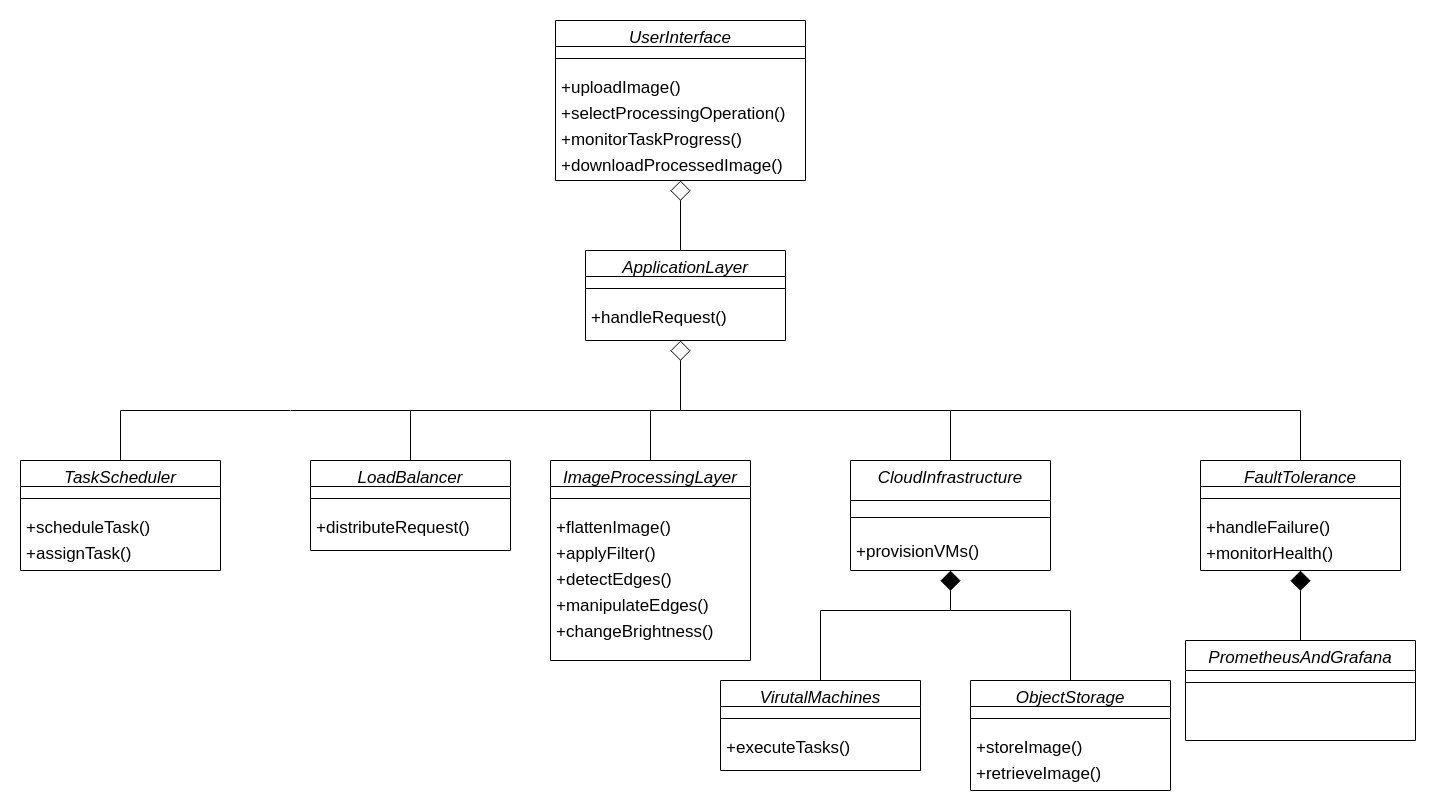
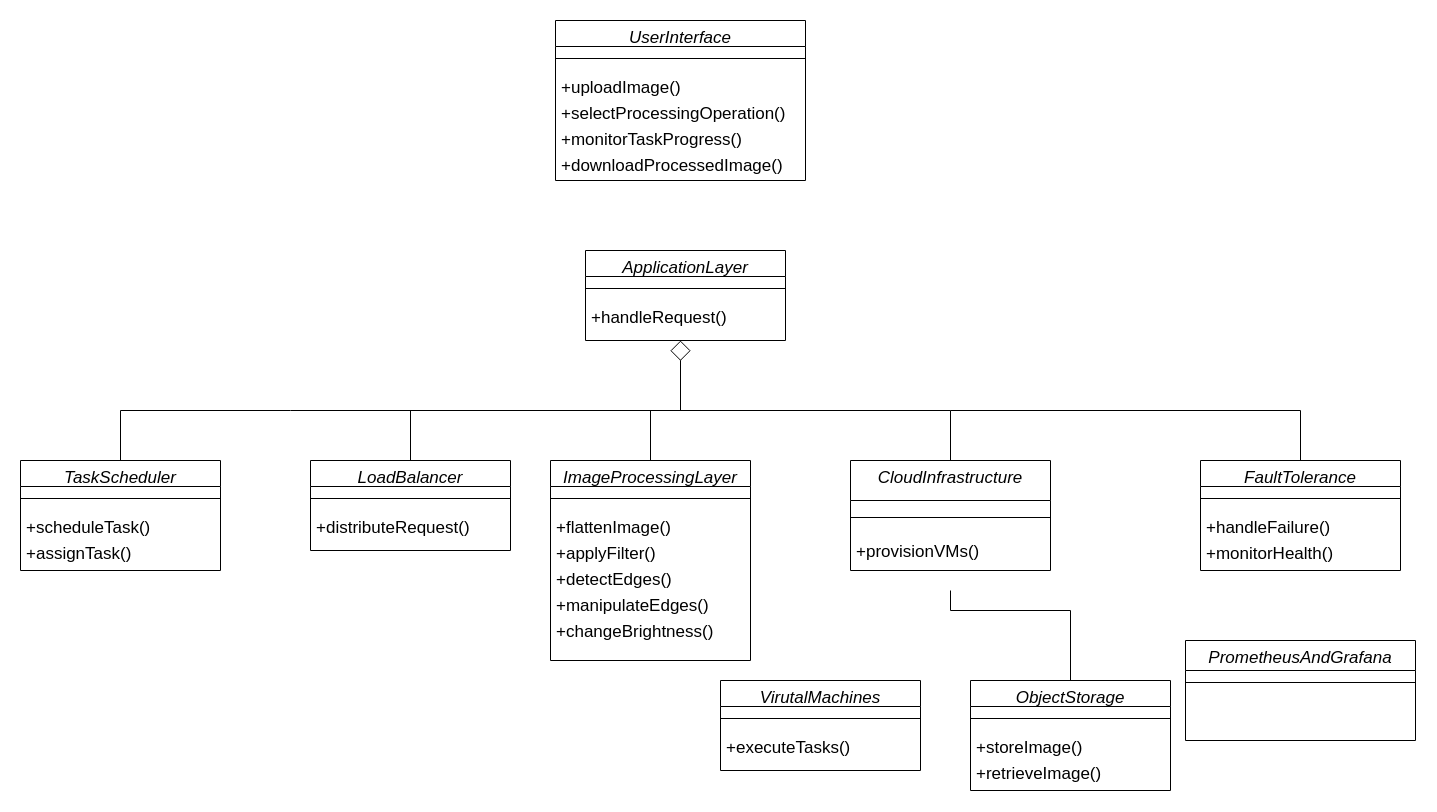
- <mxCell id="8" style="edgeStyle=orthogonalEdgeStyle;rounded=0;orthogonalLoop=1;jettySize=auto;html=1;exitX=0.5;exitY=0;exitDx=0;exitDy=0;entryX=0.5;entryY=1;entryDx=0;entryDy=0;endArrow=diamond;endFill=0;endSize=18;fontSize=17;" edge="1" parent="1" source="9" target="2"><mxGeometry relative="1" as="geometry"><Array as="points"><mxPoint x="680" y="250" /></Array></mxGeometry></mxCell>
- <mxCell id="33" style="edgeStyle=orthogonalEdgeStyle;rounded=0;orthogonalLoop=1;jettySize=auto;html=1;exitX=0.5;exitY=0;exitDx=0;exitDy=0;entryX=0.5;entryY=1;entryDx=0;entryDy=0;endArrow=diamond;endFill=1;endSize=18;fontSize=17;" edge="1" parent="1" source="34" target="30"><mxGeometry relative="1" as="geometry"><Array as="points"><mxPoint x="820" y="610" /><mxPoint x="950" y="610" /></Array></mxGeometry></mxCell>
- <mxCell id="47" style="edgeStyle=orthogonalEdgeStyle;rounded=0;orthogonalLoop=1;jettySize=auto;html=1;exitX=0.5;exitY=0;exitDx=0;exitDy=0;entryX=0.5;entryY=1;entryDx=0;entryDy=0;endArrow=diamond;endFill=1;endSize=18;fontSize=17;" edge="1" parent="1" source="48" target="43"><mxGeometry relative="1" as="geometry" /></mxCell>
